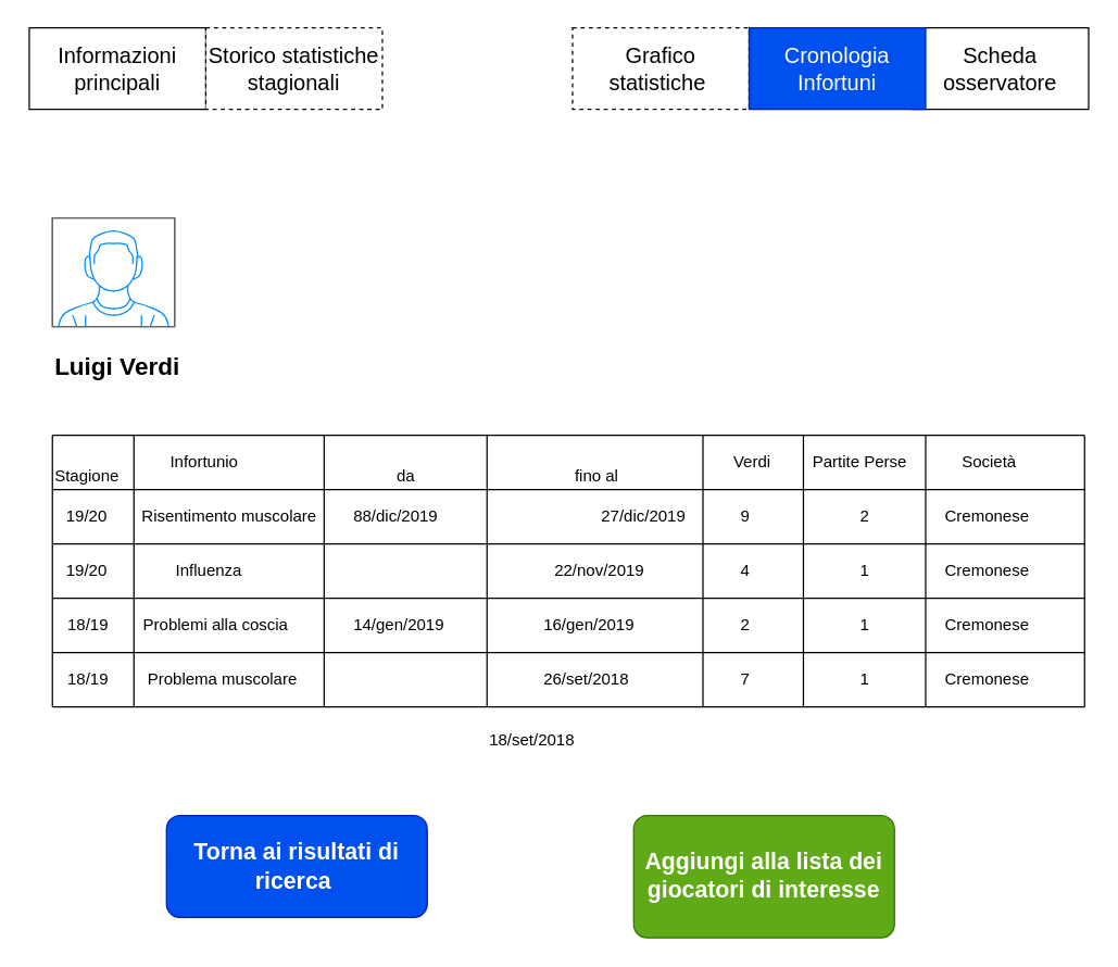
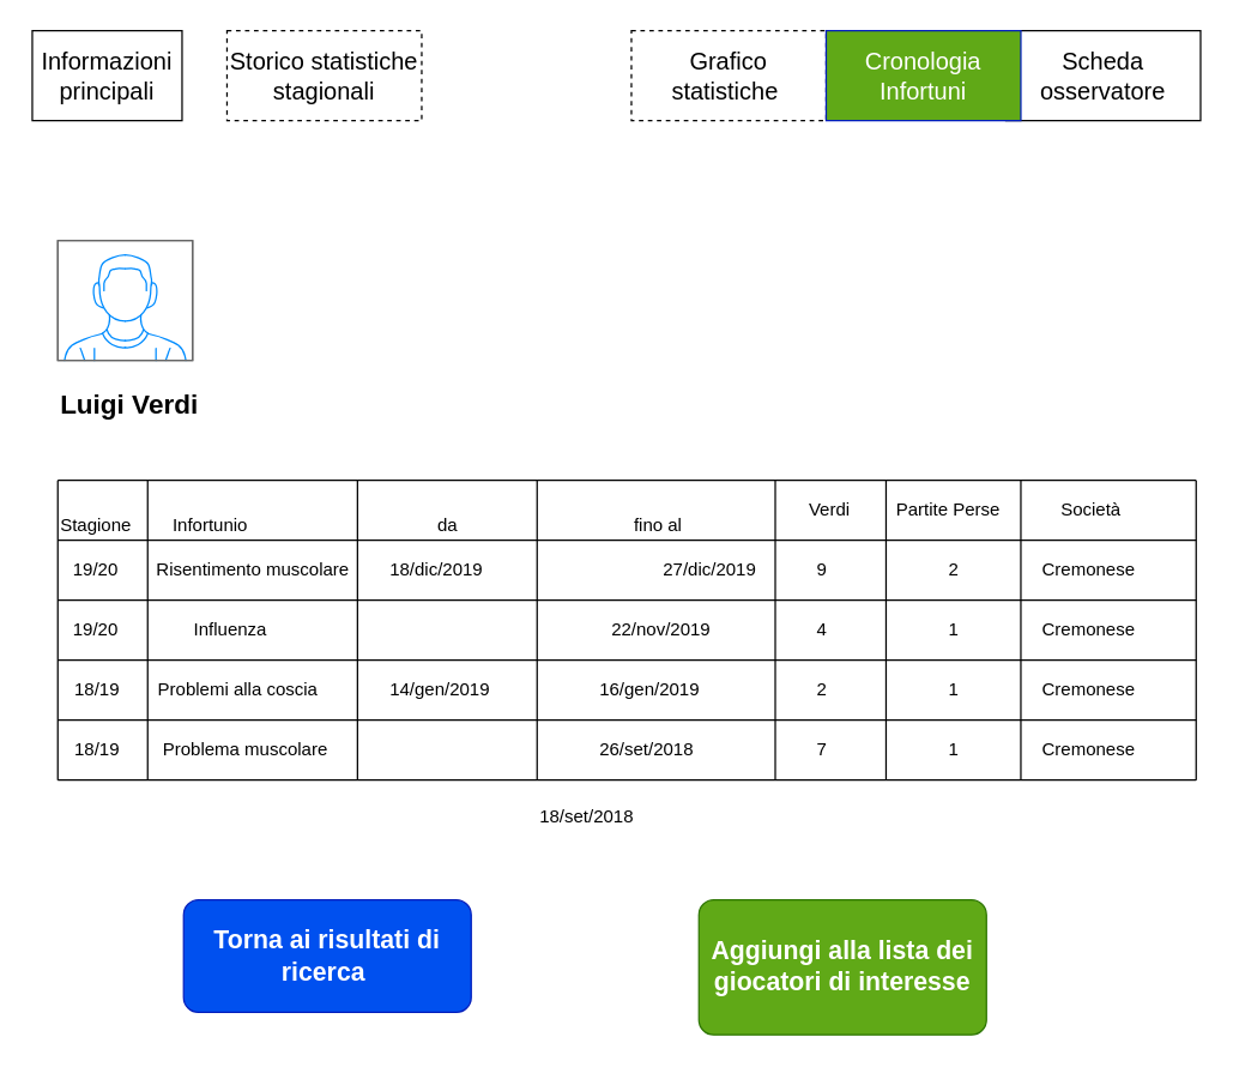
- <mxCell id="4" value="&lt;font size=&quot;3&quot;&gt;Informazioni principali&lt;/font&gt;" style="rounded=0;whiteSpace=wrap;html=1;align=center;" parent="1" vertex="1"><mxGeometry x="20.97" y="20" width="130" height="60" as="geometry" /></mxCell>
+ <mxCell id="4" value="&lt;font size=&quot;3&quot;&gt;Informazioni principali&lt;/font&gt;" style="rounded=0;whiteSpace=wrap;html=1;align=center;" parent="1" vertex="1"><mxGeometry x="20.97" y="20" width="100" height="60" as="geometry" /></mxCell>
- <mxCell id="39" value="&lt;font size=&quot;3&quot;&gt;Cronologia Infortuni&lt;/font&gt;" style="rounded=0;whiteSpace=wrap;html=1;fillColor=#0050ef;strokeColor=#001DBC;fontColor=#ffffff;" parent="1" vertex="1"><mxGeometry x="550.97" y="20" width="130" height="60" as="geometry" /></mxCell>
+ <mxCell id="39" value="&lt;font size=&quot;3&quot;&gt;Cronologia Infortuni&lt;/font&gt;" style="rounded=0;whiteSpace=wrap;html=1;fillColor=#60a917;strokeColor=#001DBC;fontColor=#ffffff;" parent="1" vertex="1"><mxGeometry x="550.97" y="20" width="130" height="60" as="geometry" /></mxCell>
- <mxCell id="16" value="&lt;font style=&quot;font-size: 12px&quot;&gt;Infortunio&lt;/font&gt;" style="text;html=1;align=left;verticalAlign=middle;resizable=0;points=[];autosize=1;" parent="1" vertex="1"><mxGeometry x="123" y="330" width="70" height="20" as="geometry" /></mxCell>
+ <mxCell id="16" value="&lt;font style=&quot;font-size: 12px&quot;&gt;Infortunio&lt;/font&gt;" style="text;html=1;align=left;verticalAlign=middle;resizable=0;points=[];autosize=1;" parent="1" vertex="1"><mxGeometry x="113" y="340" width="70" height="20" as="geometry" /></mxCell>
- <mxCell id="43" value="88/dic/2019" style="text;html=1;align=left;verticalAlign=middle;resizable=0;points=[];autosize=1;" parent="1" vertex="1"><mxGeometry x="258" y="370" width="80" height="20" as="geometry" /></mxCell>
+ <mxCell id="43" value="18/dic/2019" style="text;html=1;align=left;verticalAlign=middle;resizable=0;points=[];autosize=1;" parent="1" vertex="1"><mxGeometry x="258" y="370" width="80" height="20" as="geometry" /></mxCell>
